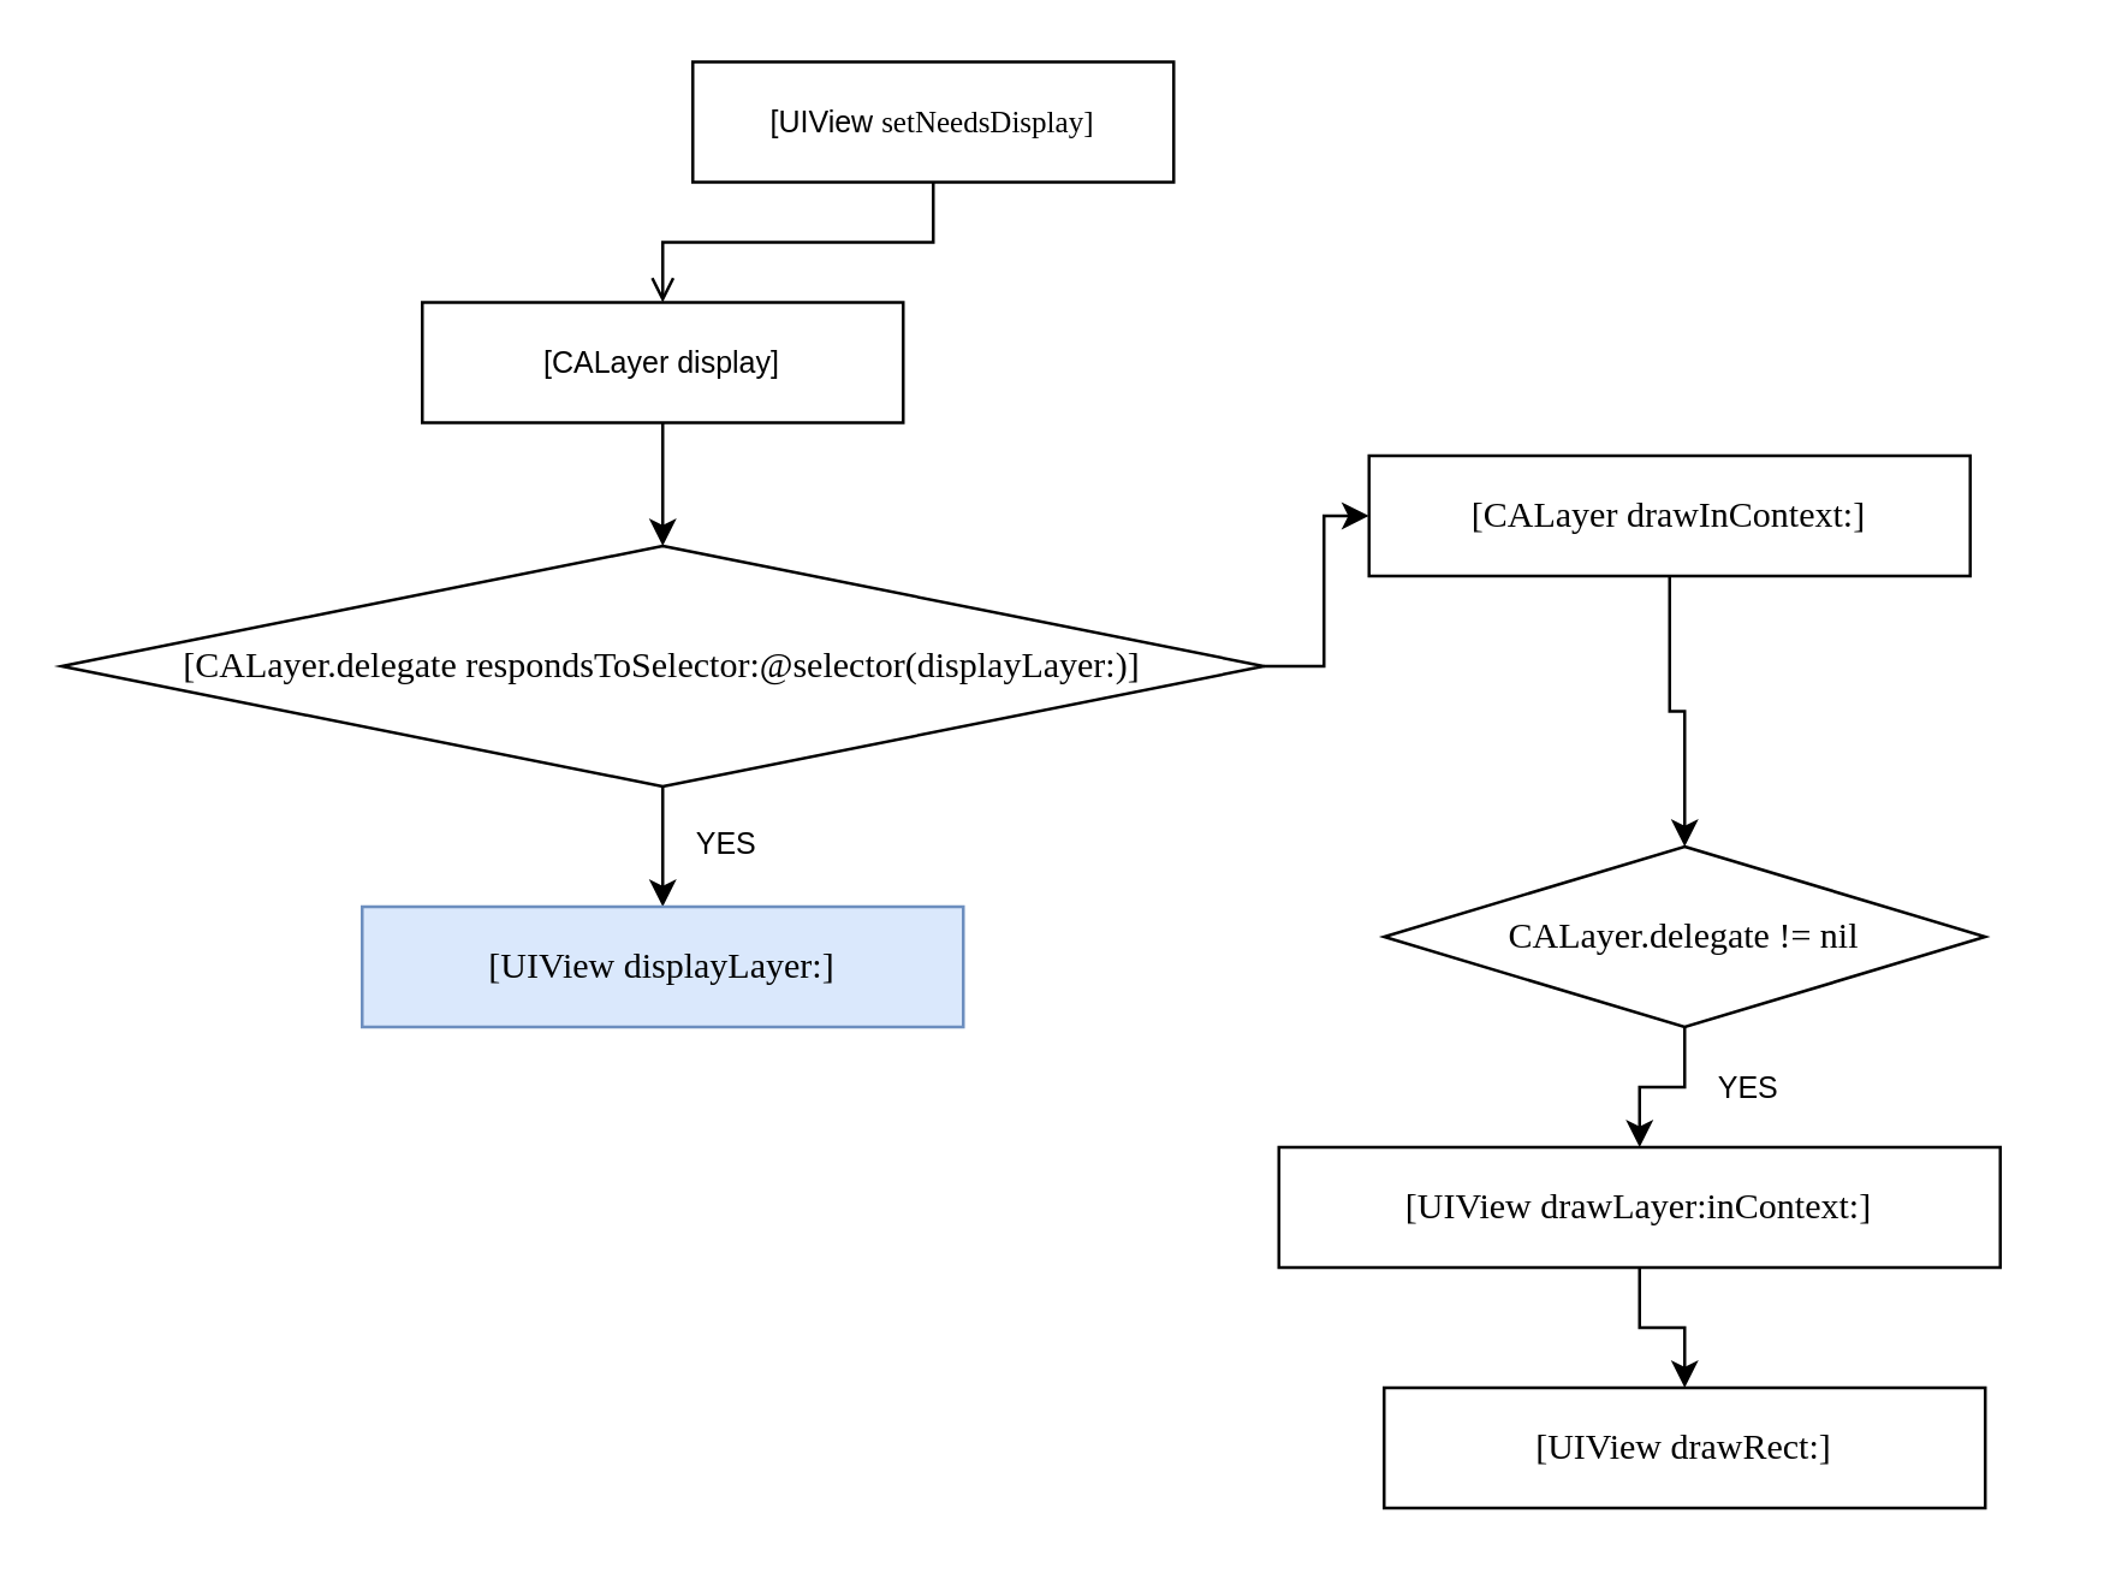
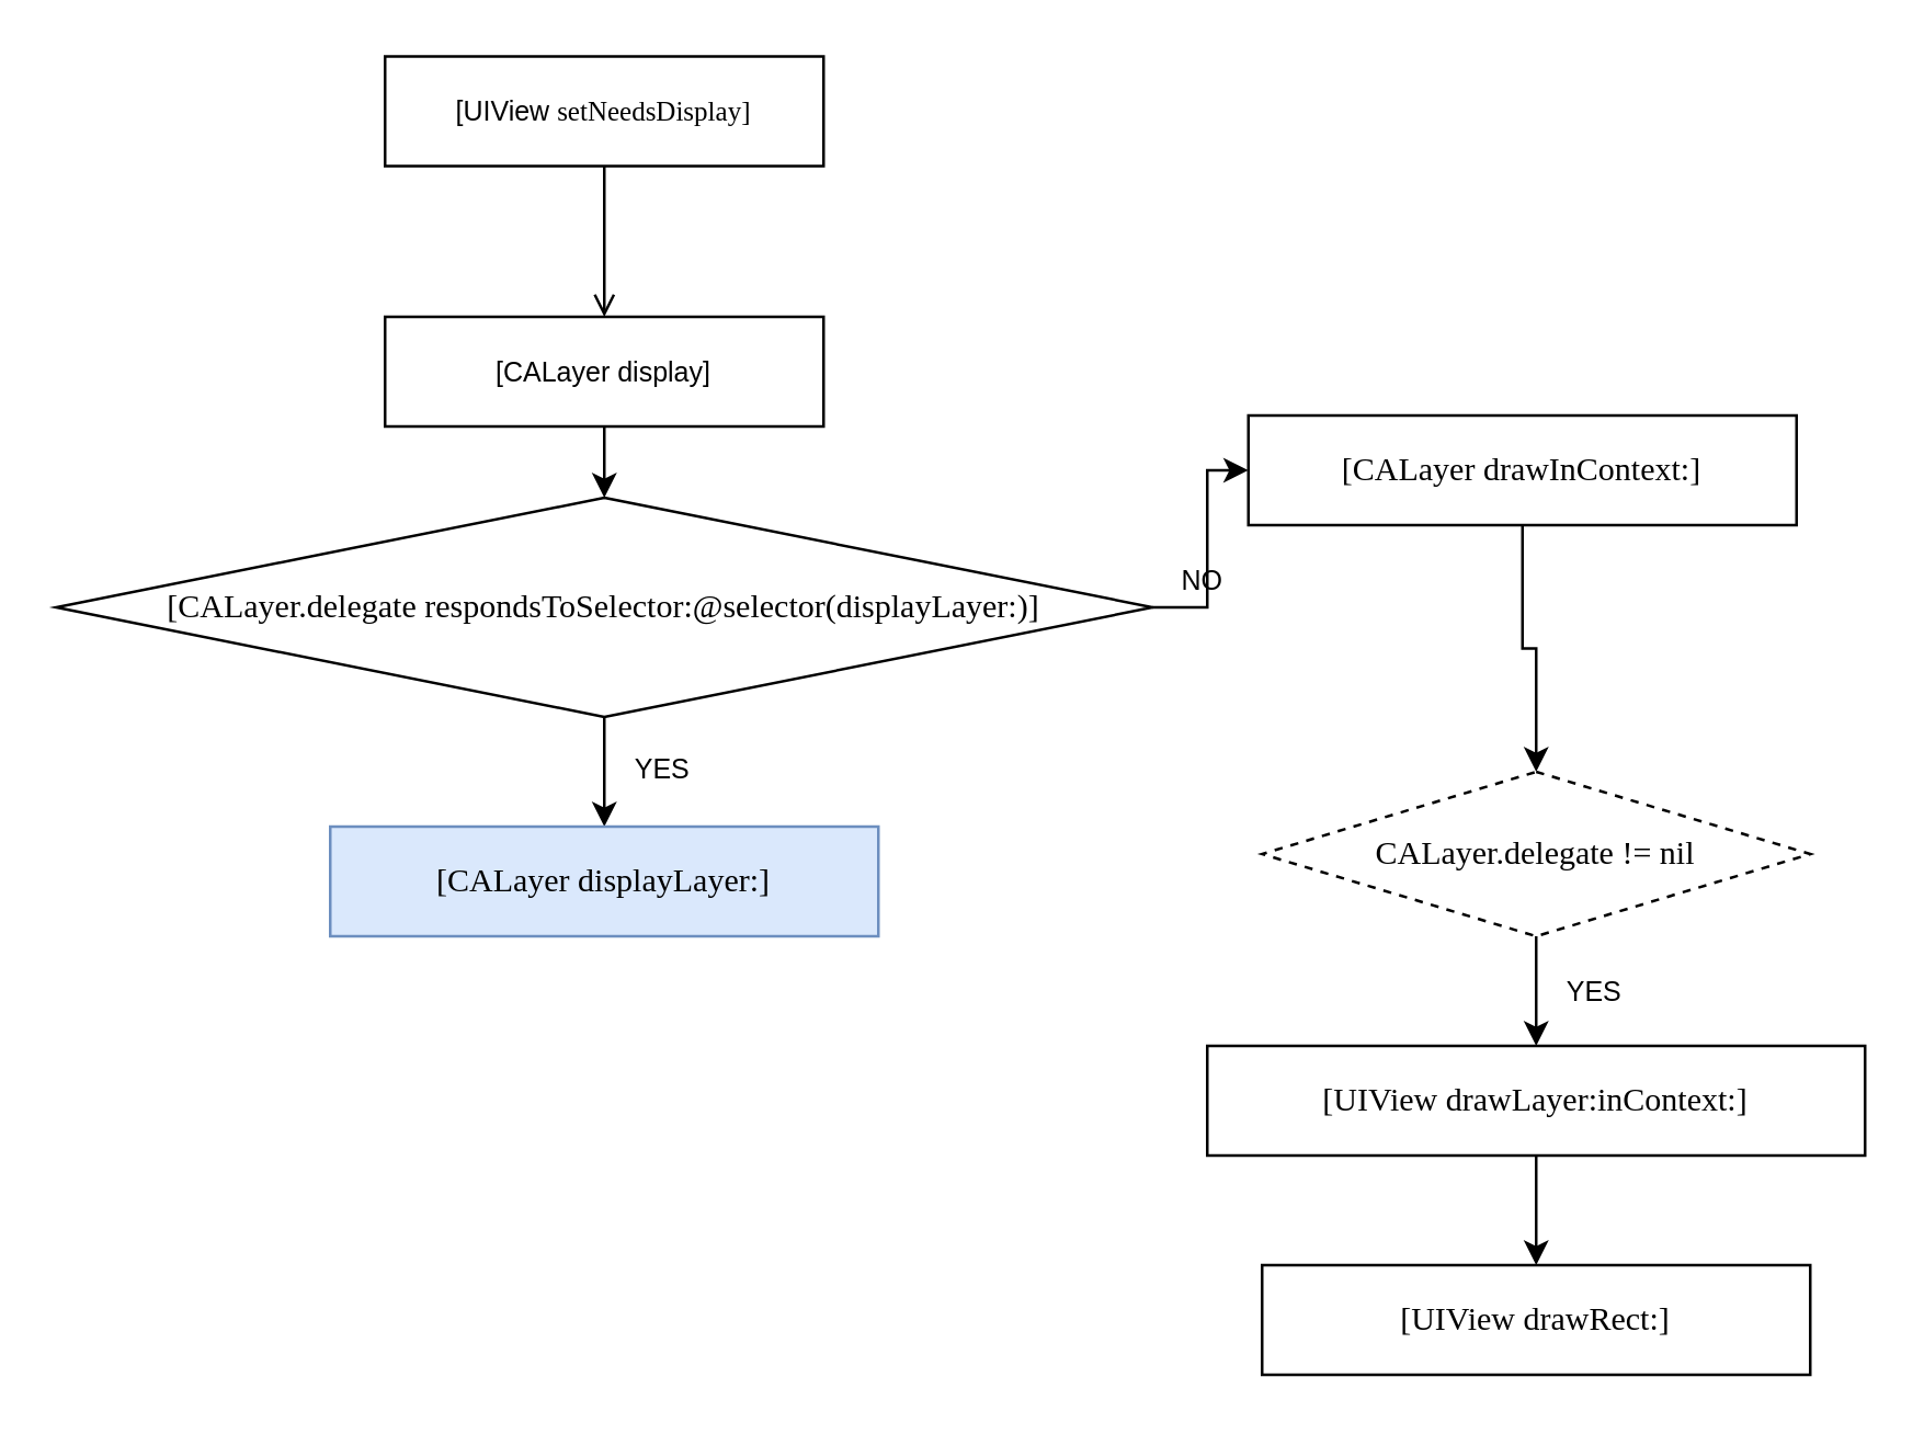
- <mxCell id="3" value="[UIView&amp;nbsp;&lt;span style=&quot;font-family: &amp;#34;menlo&amp;#34; ; font-size: 10px&quot;&gt;setNeedsDisplay]&lt;/span&gt;" style="rounded=0;whiteSpace=wrap;html=1;fillColor=#FFFFFF;labelBackgroundColor=none;fontColor=#000000;fontStyle=0;fontSize=10;" vertex="1" parent="1"><mxGeometry x="230" y="20" width="160" height="40" as="geometry" /></mxCell>
+ <mxCell id="3" value="[UIView&amp;nbsp;&lt;span style=&quot;font-family: &amp;#34;menlo&amp;#34; ; font-size: 10px&quot;&gt;setNeedsDisplay]&lt;/span&gt;" style="rounded=0;whiteSpace=wrap;html=1;fillColor=#FFFFFF;labelBackgroundColor=none;fontColor=#000000;fontStyle=0;fontSize=10;" vertex="1" parent="1"><mxGeometry x="140" y="20" width="160" height="40" as="geometry" /></mxCell>
- <mxCell id="5" value="[CALayer display]" style="whiteSpace=wrap;html=1;fontSize=10;fillColor=#FFFFFF;fontColor=#000000;rounded=0;labelBackgroundColor=none;fontStyle=0;" vertex="1" parent="1"><mxGeometry x="140" y="100" width="160" height="40" as="geometry" /></mxCell>
+ <mxCell id="5" value="[CALayer display]" style="whiteSpace=wrap;html=1;fontSize=10;fillColor=#FFFFFF;fontColor=#000000;rounded=0;labelBackgroundColor=none;fontStyle=0;" vertex="1" parent="1"><mxGeometry x="140" y="115" width="160" height="40" as="geometry" /></mxCell>
+ <mxCell id="13" value="NO" style="text;html=1;align=center;verticalAlign=middle;resizable=0;points=[];autosize=1;strokeColor=none;fillColor=none;fontSize=10;fontColor=#000000;" vertex="1" parent="1"><mxGeometry x="423" y="201" width="30" height="20" as="geometry" /></mxCell>
- <mxCell id="15" value="&lt;span style=&quot;font-family: &amp;#34;menlo&amp;#34; ; font-size: 12px&quot;&gt;CALayer.&lt;/span&gt;&lt;span style=&quot;font-family: &amp;#34;menlo&amp;#34; ; font-size: 12px&quot;&gt;delegate != nil&lt;/span&gt;" style="rhombus;whiteSpace=wrap;html=1;fontSize=10;fillColor=#FFFFFF;fontColor=#000000;rounded=0;labelBackgroundColor=none;fontStyle=0;" vertex="1" parent="1"><mxGeometry x="460" y="281" width="200" height="60" as="geometry" /></mxCell>
+ <mxCell id="15" value="&lt;span style=&quot;font-family: &amp;#34;menlo&amp;#34; ; font-size: 12px&quot;&gt;CALayer.&lt;/span&gt;&lt;span style=&quot;font-family: &amp;#34;menlo&amp;#34; ; font-size: 12px&quot;&gt;delegate != nil&lt;/span&gt;" style="rhombus;whiteSpace=wrap;html=1;fontSize=10;fillColor=#FFFFFF;fontColor=#000000;rounded=0;labelBackgroundColor=none;fontStyle=0;dashed=1;" vertex="1" parent="1"><mxGeometry x="460" y="281" width="200" height="60" as="geometry" /></mxCell>
- <mxCell id="9" value="&lt;p style=&quot;margin: 0px; font-stretch: normal; font-size: 12px; line-height: normal; font-family: menlo;&quot;&gt;&lt;span&gt;[UIView displayLayer:]&lt;/span&gt;&lt;/p&gt;" style="whiteSpace=wrap;html=1;fontSize=10;fillColor=#dae8fc;rounded=0;labelBackgroundColor=none;fontStyle=0;strokeColor=#6c8ebf;" vertex="1" parent="1"><mxGeometry x="120" y="301" width="200" height="40" as="geometry" /></mxCell>
+ <mxCell id="9" value="&lt;p style=&quot;margin: 0px; font-stretch: normal; font-size: 12px; line-height: normal; font-family: menlo;&quot;&gt;&lt;span&gt;[CALayer displayLayer:]&lt;/span&gt;&lt;/p&gt;" style="whiteSpace=wrap;html=1;fontSize=10;fillColor=#dae8fc;rounded=0;labelBackgroundColor=none;fontStyle=0;strokeColor=#6c8ebf;" vertex="1" parent="1"><mxGeometry x="120" y="301" width="200" height="40" as="geometry" /></mxCell>
- <mxCell id="17" value="&lt;span style=&quot;font-family: menlo; font-size: 12px;&quot;&gt;[UIView&amp;nbsp;&lt;/span&gt;&lt;span style=&quot;font-family: menlo; font-size: 12px;&quot;&gt;drawLayer:inContext:&lt;/span&gt;&lt;span style=&quot;font-family: menlo; font-size: 12px;&quot;&gt;]&lt;/span&gt;" style="whiteSpace=wrap;html=1;fontSize=10;fillColor=#FFFFFF;fontColor=#000000;rounded=0;labelBackgroundColor=default;fontStyle=0;" vertex="1" parent="1"><mxGeometry x="425" y="381" width="240" height="40" as="geometry" /></mxCell>
+ <mxCell id="17" value="&lt;span style=&quot;font-family: menlo; font-size: 12px;&quot;&gt;[UIView&amp;nbsp;&lt;/span&gt;&lt;span style=&quot;font-family: menlo; font-size: 12px;&quot;&gt;drawLayer:inContext:&lt;/span&gt;&lt;span style=&quot;font-family: menlo; font-size: 12px;&quot;&gt;]&lt;/span&gt;" style="whiteSpace=wrap;html=1;fontSize=10;fillColor=#FFFFFF;fontColor=#000000;rounded=0;labelBackgroundColor=default;fontStyle=0;" vertex="1" parent="1"><mxGeometry x="440" y="381" width="240" height="40" as="geometry" /></mxCell>
